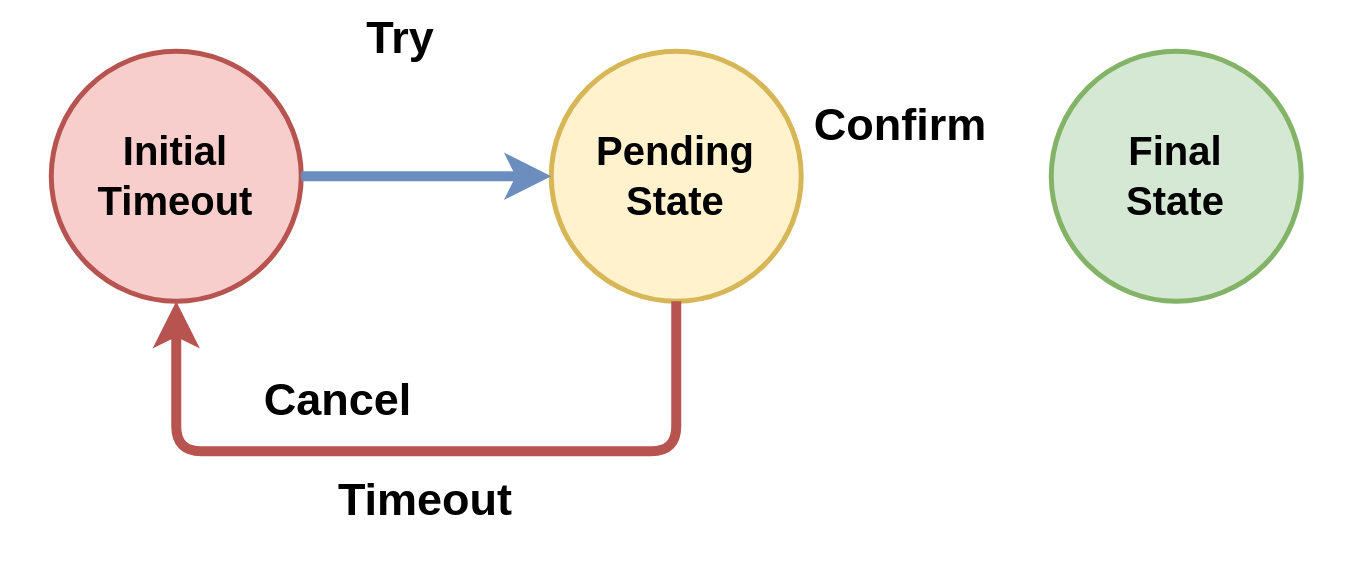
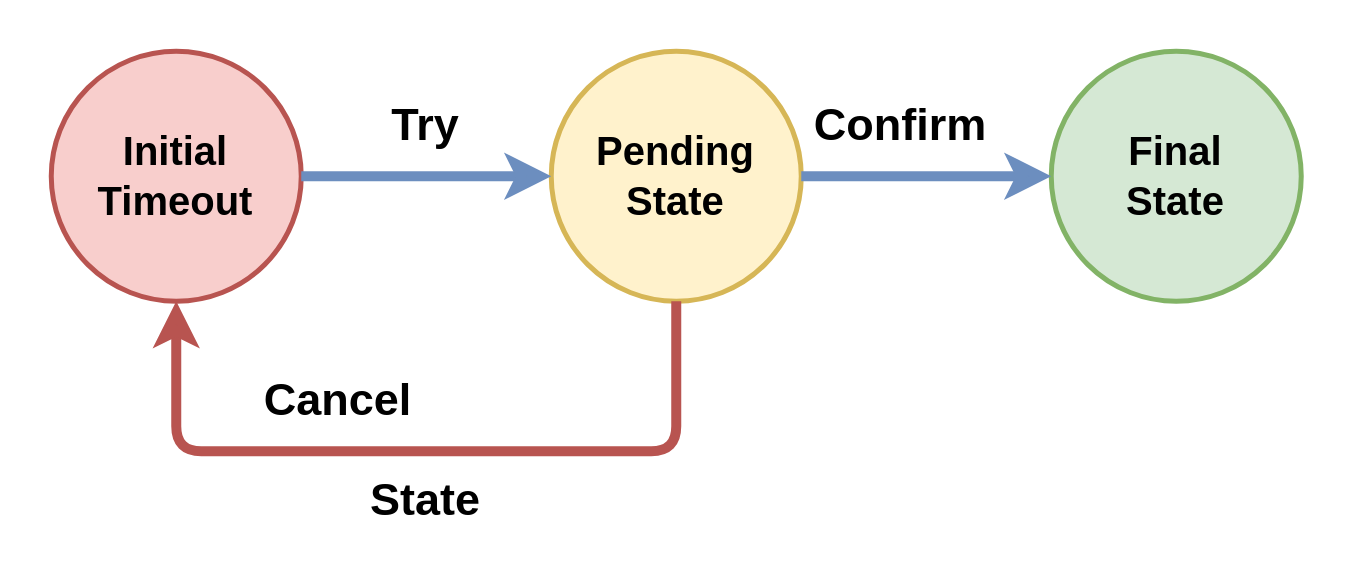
- <mxCell id="6" value="&lt;font style=&quot;font-size: 18px&quot;&gt;&lt;b&gt;Try&lt;/b&gt;&lt;/font&gt;" style="text;html=1;strokeColor=none;fillColor=none;align=center;verticalAlign=middle;whiteSpace=wrap;rounded=0;" vertex="1" parent="1"><mxGeometry x="140" y="5" width="40" height="20" as="geometry" /></mxCell>
+ <mxCell id="6" value="&lt;font style=&quot;font-size: 18px&quot;&gt;&lt;b&gt;Try&lt;/b&gt;&lt;/font&gt;" style="text;html=1;strokeColor=none;fillColor=none;align=center;verticalAlign=middle;whiteSpace=wrap;rounded=0;" vertex="1" parent="1"><mxGeometry x="150" y="40" width="40" height="20" as="geometry" /></mxCell>
+ <mxCell id="7" value="" style="endArrow=classic;html=1;strokeWidth=4;exitX=1;exitY=0.5;exitDx=0;exitDy=0;entryX=0;entryY=0.5;entryDx=0;entryDy=0;fillColor=#dae8fc;strokeColor=#6c8ebf;" edge="1" parent="1" source="3" target="4"><mxGeometry width="50" height="50" relative="1" as="geometry"><mxPoint x="370" y="140" as="sourcePoint" /><mxPoint x="420" y="90" as="targetPoint" /></mxGeometry></mxCell>
- <mxCell id="11" value="&lt;font style=&quot;font-size: 18px&quot;&gt;&lt;b&gt;Timeout&lt;/b&gt;&lt;/font&gt;" style="text;html=1;strokeColor=none;fillColor=none;align=center;verticalAlign=middle;whiteSpace=wrap;rounded=0;" vertex="1" parent="1"><mxGeometry x="120" y="190" width="100" height="20" as="geometry" /></mxCell>
+ <mxCell id="11" value="&lt;font style=&quot;font-size: 18px&quot;&gt;&lt;b&gt;State&lt;/b&gt;&lt;/font&gt;" style="text;html=1;strokeColor=none;fillColor=none;align=center;verticalAlign=middle;whiteSpace=wrap;rounded=0;" vertex="1" parent="1"><mxGeometry x="120" y="190" width="100" height="20" as="geometry" /></mxCell>
